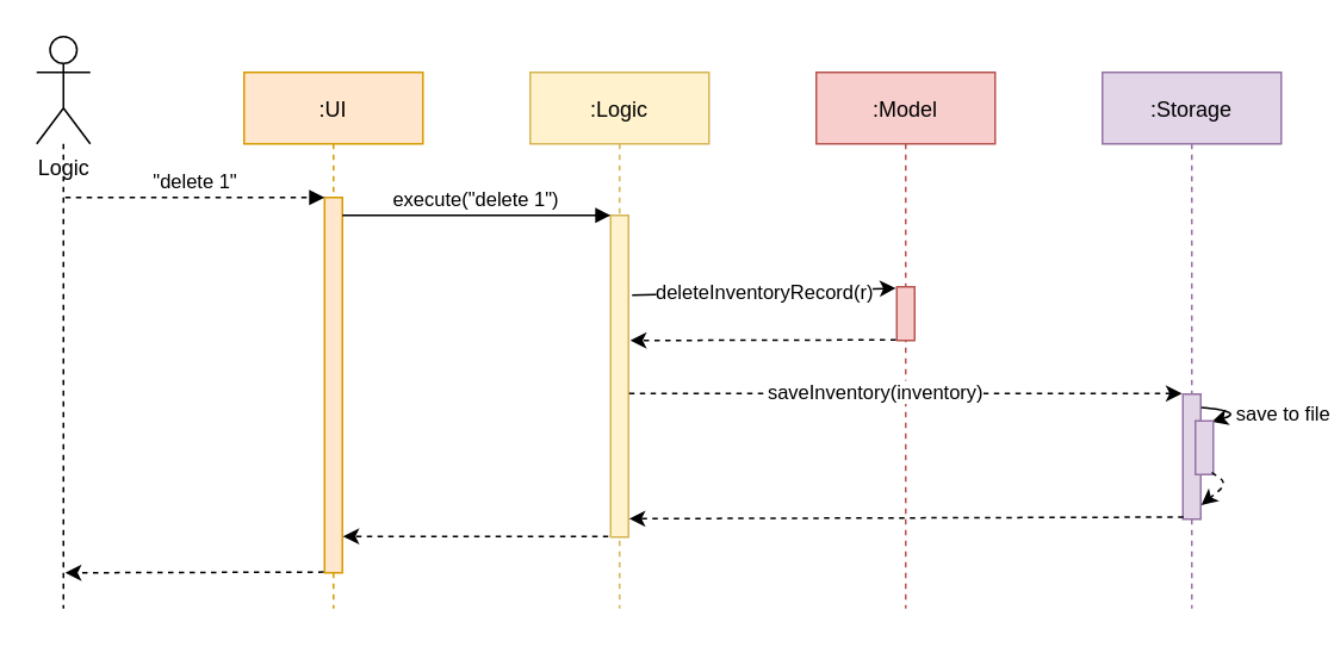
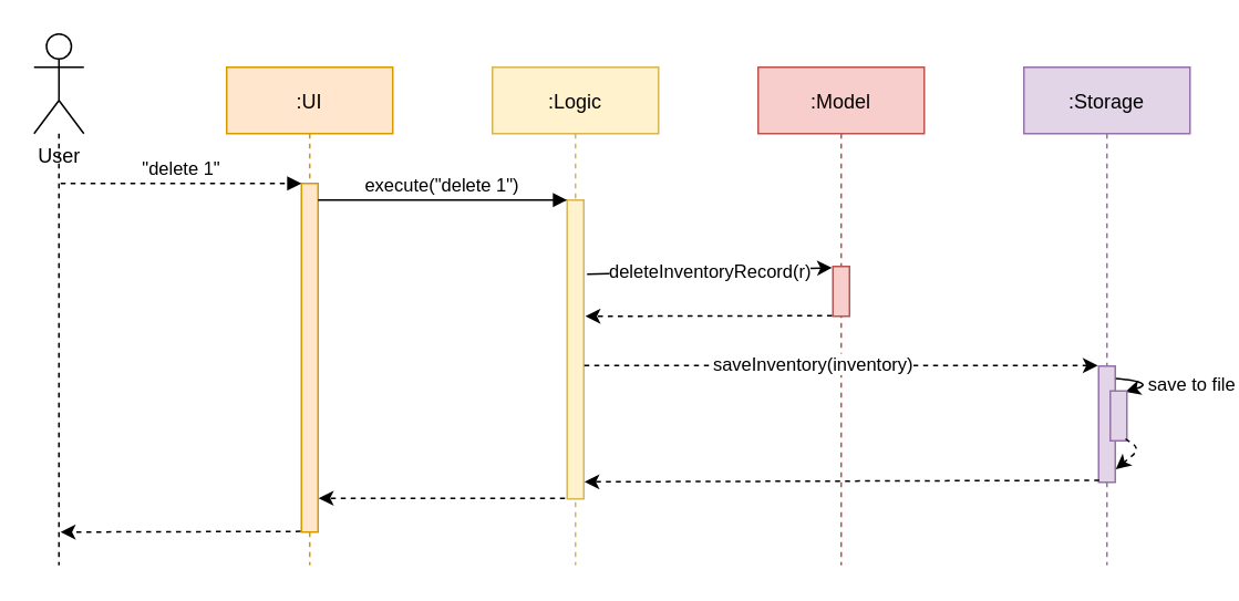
- <mxCell id="17" value="Logic" style="shape=umlActor;verticalLabelPosition=bottom;verticalAlign=top;html=1;outlineConnect=0;fillColor=#FFFFFF;" vertex="1" parent="1"><mxGeometry x="20" y="20" width="30" height="60" as="geometry" /></mxCell>
+ <mxCell id="17" value="User" style="shape=umlActor;verticalLabelPosition=bottom;verticalAlign=top;html=1;outlineConnect=0;fillColor=#FFFFFF;" vertex="1" parent="1"><mxGeometry x="20" y="20" width="30" height="60" as="geometry" /></mxCell>
